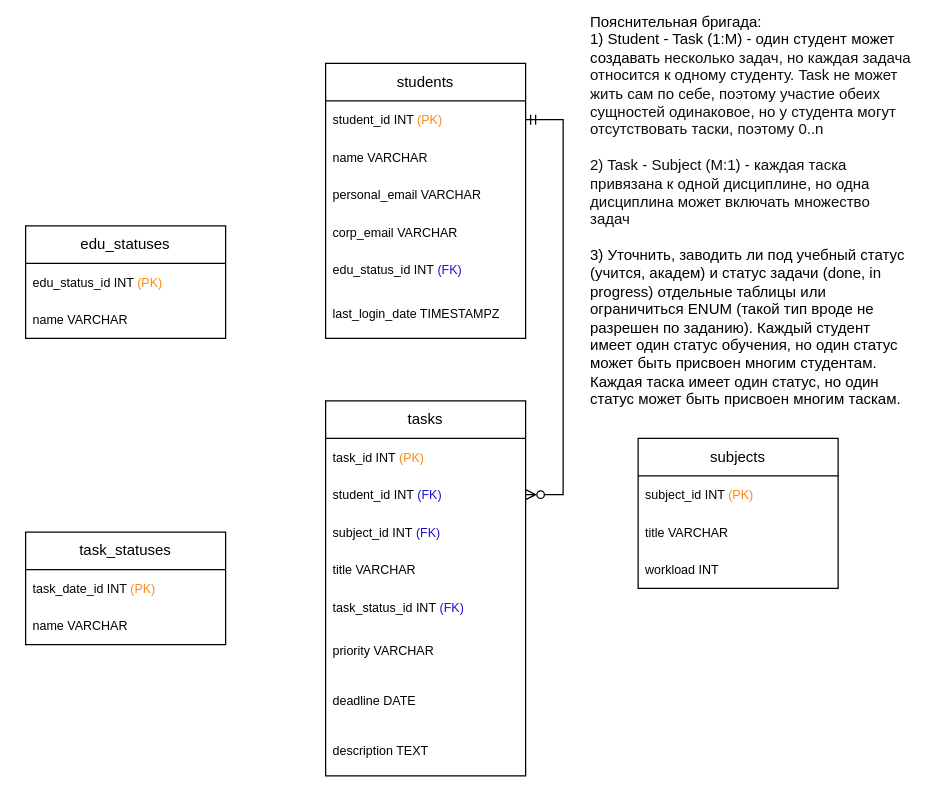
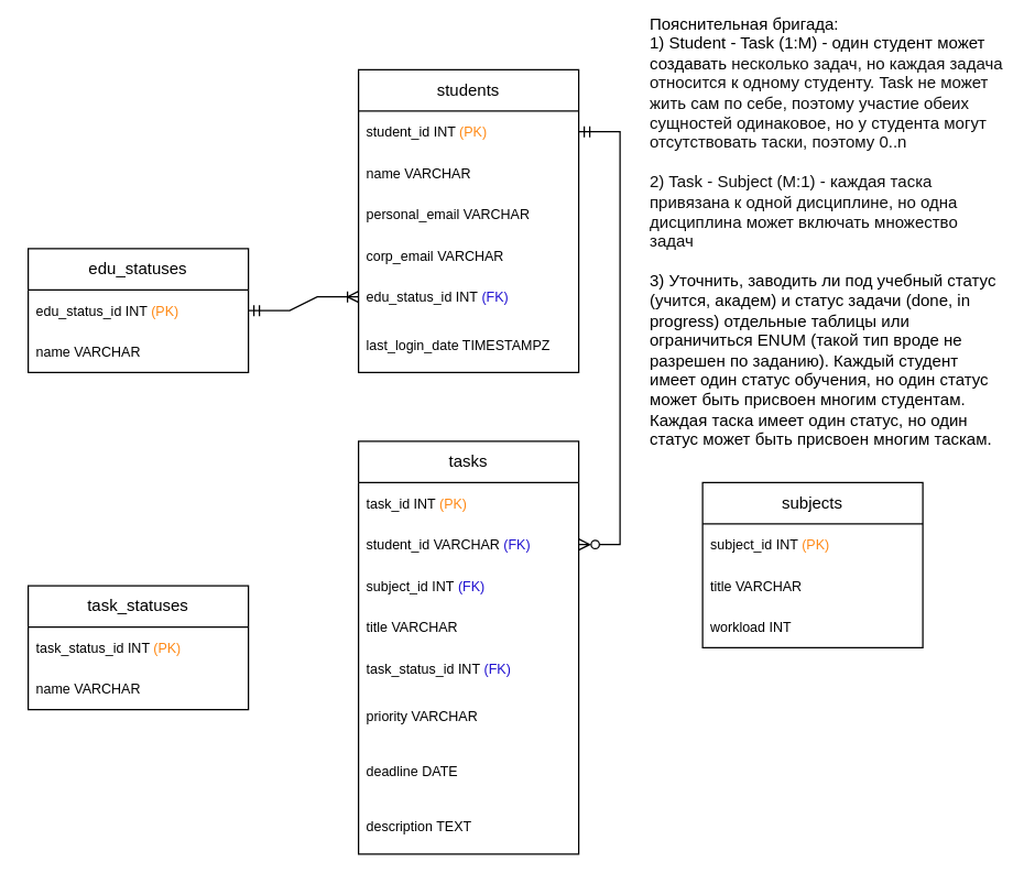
+ <mxCell id="30" value="" style="edgeStyle=entityRelationEdgeStyle;fontSize=12;html=1;endArrow=ERoneToMany;startArrow=ERmandOne;rounded=0;exitX=1;exitY=0.5;exitDx=0;exitDy=0;" edge="1" parent="1" source="25" target="7"><mxGeometry width="100" height="100" relative="1" as="geometry"><mxPoint x="160" y="320" as="sourcePoint" /><mxPoint x="260" y="220" as="targetPoint" /></mxGeometry></mxCell>
- <mxCell id="11" value="student_id INT&amp;nbsp;&lt;font color=&quot;#1e0fd0&quot;&gt;(FK)&lt;/font&gt;" style="text;strokeColor=none;fillColor=none;align=left;verticalAlign=middle;spacingLeft=4;spacingRight=4;overflow=hidden;points=[[0,0.5],[1,0.5]];portConstraint=eastwest;rotatable=0;whiteSpace=wrap;html=1;fontSize=10;" vertex="1" parent="9"><mxGeometry y="60" width="160" height="30" as="geometry" /></mxCell>
+ <mxCell id="11" value="student_id VARCHAR&amp;nbsp;&lt;font color=&quot;#1e0fd0&quot;&gt;(FK)&lt;/font&gt;" style="text;strokeColor=none;fillColor=none;align=left;verticalAlign=middle;spacingLeft=4;spacingRight=4;overflow=hidden;points=[[0,0.5],[1,0.5]];portConstraint=eastwest;rotatable=0;whiteSpace=wrap;html=1;fontSize=10;" vertex="1" parent="9"><mxGeometry y="60" width="160" height="30" as="geometry" /></mxCell>
- <mxCell id="28" value="task_date_id INT &lt;font style=&quot;font-size: 10px;&quot; color=&quot;#ff8813&quot;&gt;(PK)&lt;/font&gt;" style="text;strokeColor=none;fillColor=none;align=left;verticalAlign=middle;spacingLeft=4;spacingRight=4;overflow=hidden;points=[[0,0.5],[1,0.5]];portConstraint=eastwest;rotatable=0;whiteSpace=wrap;html=1;fontSize=10;" vertex="1" parent="27"><mxGeometry y="30" width="160" height="30" as="geometry" /></mxCell>
+ <mxCell id="28" value="task_status_id INT &lt;font style=&quot;font-size: 10px;&quot; color=&quot;#ff8813&quot;&gt;(PK)&lt;/font&gt;" style="text;strokeColor=none;fillColor=none;align=left;verticalAlign=middle;spacingLeft=4;spacingRight=4;overflow=hidden;points=[[0,0.5],[1,0.5]];portConstraint=eastwest;rotatable=0;whiteSpace=wrap;html=1;fontSize=10;" vertex="1" parent="27"><mxGeometry y="30" width="160" height="30" as="geometry" /></mxCell>
